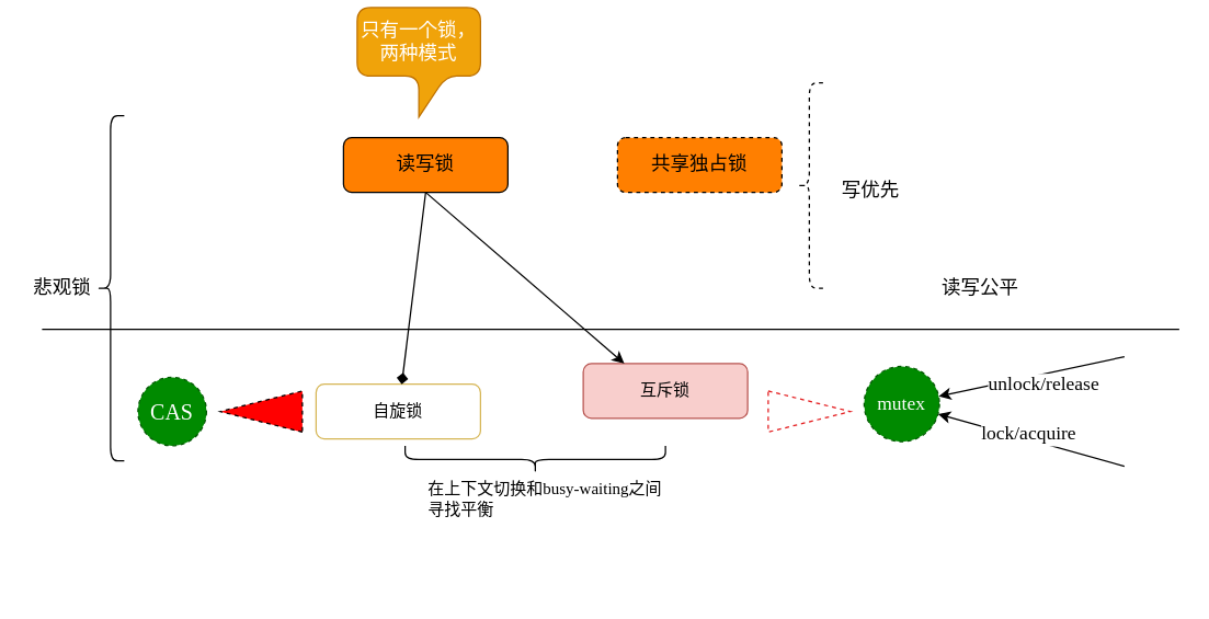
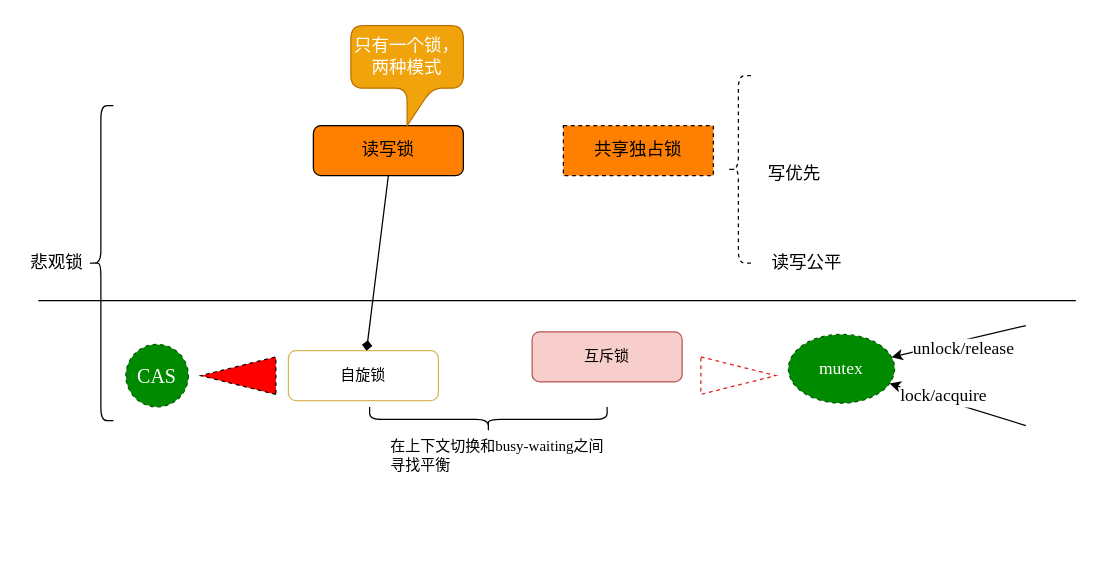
- <mxCell id="25" value="只有一个锁，两种模式" style="shape=callout;whiteSpace=wrap;html=1;perimeter=calloutPerimeter;rounded=1;fontSize=14;fontFamily=ZCOOL KuaiLe;fontSource=https%3A%2F%2Ffonts.googleapis.com%2Fcss%3Ffamily%3DZCOOL%2BKuaiLe;fillColor=#f0a30a;strokeColor=#BD7000;fontColor=#ffffff;" parent="1" vertex="1"><mxGeometry x="260" y="5" width="90" height="80" as="geometry" /></mxCell>
+ <mxCell id="25" value="只有一个锁，两种模式" style="shape=callout;whiteSpace=wrap;html=1;perimeter=calloutPerimeter;rounded=1;fontSize=14;fontFamily=ZCOOL KuaiLe;fontSource=https%3A%2F%2Ffonts.googleapis.com%2Fcss%3Ffamily%3DZCOOL%2BKuaiLe;fillColor=#f0a30a;strokeColor=#BD7000;fontColor=#ffffff;" parent="1" vertex="1"><mxGeometry x="280" y="20" width="90" height="80" as="geometry" /></mxCell>
- <mxCell id="8" value="共享独占锁" style="rounded=1;whiteSpace=wrap;html=1;dashed=1;fontSize=14;fontFamily=ZCOOL KuaiLe;fontSource=https%3A%2F%2Ffonts.googleapis.com%2Fcss%3Ffamily%3DZCOOL%2BKuaiLe;fillColor=#FF7F00;" parent="1" vertex="1"><mxGeometry x="450" y="100" width="120" height="40" as="geometry" /></mxCell>
+ <mxCell id="8" value="共享独占锁" style="whiteSpace=wrap;html=1;dashed=1;fontSize=14;fontFamily=ZCOOL KuaiLe;fontSource=https%3A%2F%2Ffonts.googleapis.com%2Fcss%3Ffamily%3DZCOOL%2BKuaiLe;fillColor=#FF7F00;rounded=0;" parent="1" vertex="1"><mxGeometry x="450" y="100" width="120" height="40" as="geometry" /></mxCell>
- <mxCell id="22" value="" style="endArrow=classic;html=1;fontFamily=Comic Sans MS;fontSize=14;exitX=0.5;exitY=1;exitDx=0;exitDy=0;entryX=0.25;entryY=0;entryDx=0;entryDy=0;" parent="1" source="7" target="3" edge="1"><mxGeometry width="50" height="50" relative="1" as="geometry"><mxPoint x="320" y="150" as="sourcePoint" /><mxPoint x="302.5" y="290" as="targetPoint" /></mxGeometry></mxCell>
- <mxCell id="12" value="读写公平" style="text;html=1;strokeColor=none;fillColor=none;align=center;verticalAlign=middle;whiteSpace=wrap;rounded=0;dashed=1;fontSize=14;fontFamily=ZCOOL KuaiLe;fontSource=https%3A%2F%2Ffonts.googleapis.com%2Fcss%3Ffamily%3DZCOOL%2BKuaiLe;" parent="1" vertex="1"><mxGeometry x="680" y="200" width="70" height="20" as="geometry" /></mxCell>
+ <mxCell id="12" value="读写公平" style="text;html=1;strokeColor=none;fillColor=none;align=center;verticalAlign=middle;whiteSpace=wrap;rounded=0;dashed=1;fontSize=14;fontFamily=ZCOOL KuaiLe;fontSource=https%3A%2F%2Ffonts.googleapis.com%2Fcss%3Ffamily%3DZCOOL%2BKuaiLe;" parent="1" vertex="1"><mxGeometry x="610" y="200" width="70" height="20" as="geometry" /></mxCell>
- <mxCell id="13" value="&lt;font style=&quot;font-size: 14px&quot;&gt;mutex&lt;/font&gt;" style="ellipse;whiteSpace=wrap;html=1;aspect=fixed;dashed=1;fontFamily=Comic Sans MS;fillColor=#008a00;strokeColor=#005700;fontColor=#ffffff;" parent="1" vertex="1"><mxGeometry x="630" y="267" width="55" height="55" as="geometry" /></mxCell>
+ <mxCell id="13" value="&lt;font style=&quot;font-size: 14px&quot;&gt;mutex&lt;/font&gt;" style="ellipse;whiteSpace=wrap;html=1;aspect=fixed;dashed=1;fontFamily=Comic Sans MS;fillColor=#008a00;strokeColor=#005700;fontColor=#ffffff;" parent="1" vertex="1"><mxGeometry x="630" y="267" width="85" height="55" as="geometry" /></mxCell>
